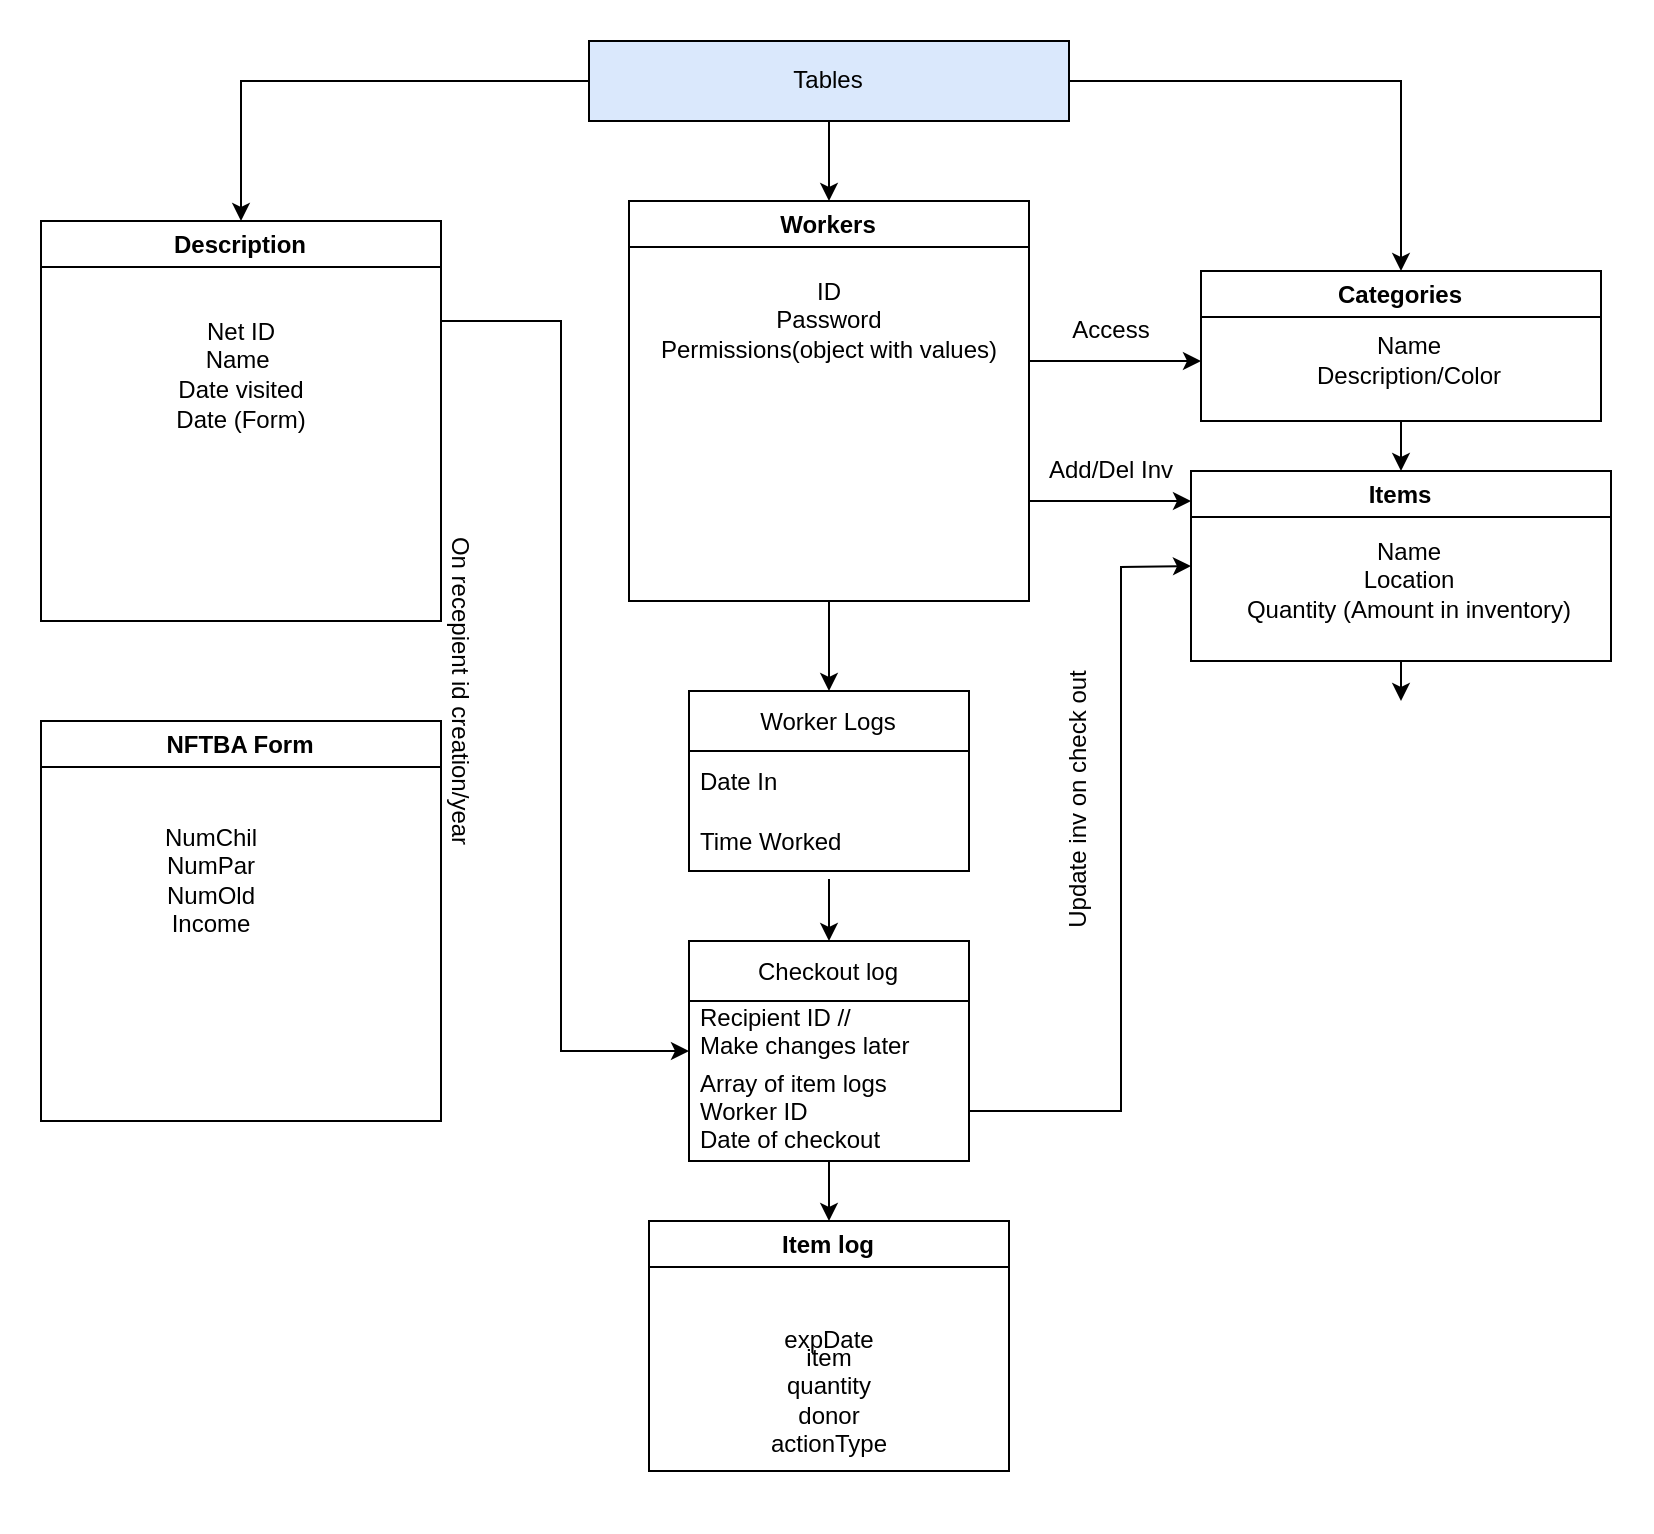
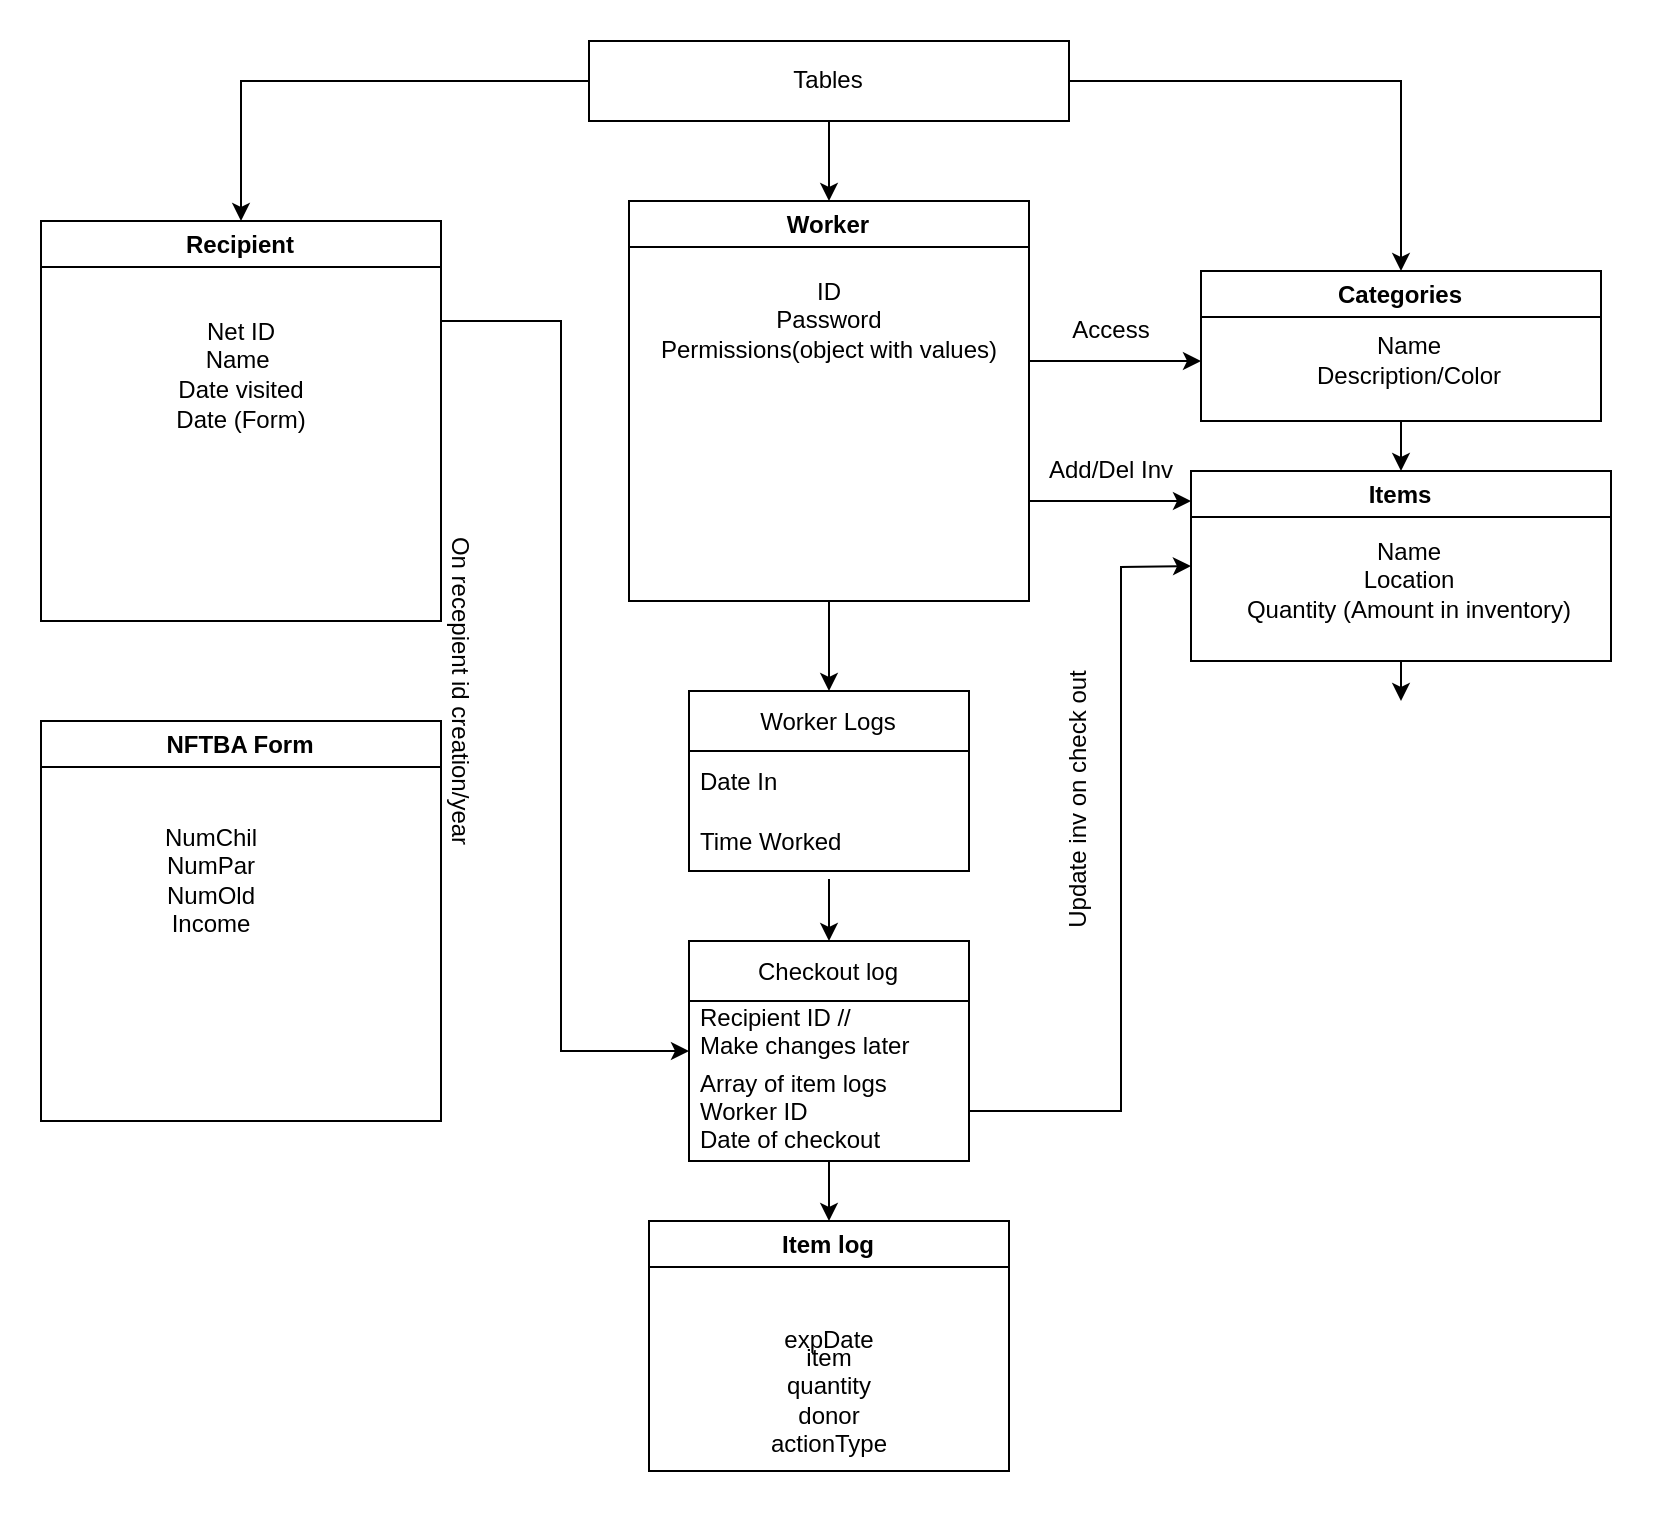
- <mxCell id="10" value="Tables" style="rounded=0;whiteSpace=wrap;html=1;fillColor=#dae8fc;" parent="1" vertex="1"><mxGeometry x="294" y="20" width="240" height="40" as="geometry" /></mxCell>
+ <mxCell id="10" value="Tables" style="rounded=0;whiteSpace=wrap;html=1;" parent="1" vertex="1"><mxGeometry x="294" y="20" width="240" height="40" as="geometry" /></mxCell>
- <mxCell id="15" value="Workers" style="swimlane;" parent="1" vertex="1"><mxGeometry x="314" y="100" width="200" height="200" as="geometry" /></mxCell>
+ <mxCell id="15" value="Worker" style="swimlane;" parent="1" vertex="1"><mxGeometry x="314" y="100" width="200" height="200" as="geometry" /></mxCell>
- <mxCell id="2" value="Description" style="swimlane;startSize=23;" parent="1" vertex="1"><mxGeometry x="20" y="110" width="200" height="200" as="geometry" /></mxCell>
+ <mxCell id="2" value="Recipient" style="swimlane;startSize=23;" parent="1" vertex="1"><mxGeometry x="20" y="110" width="200" height="200" as="geometry" /></mxCell>
